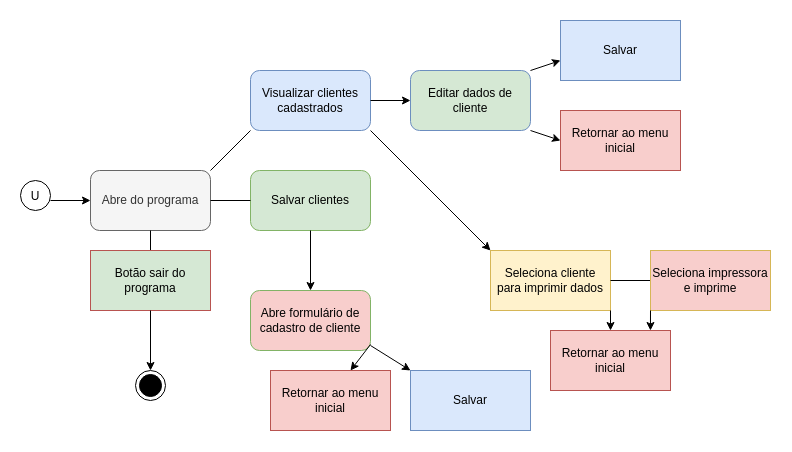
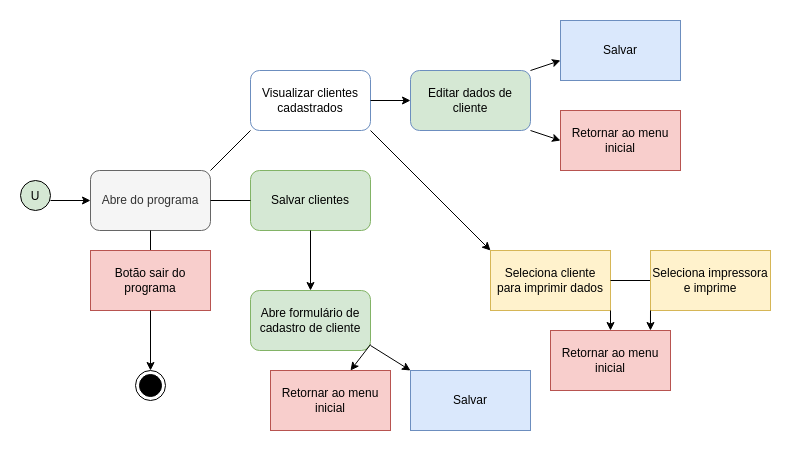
- <mxCell id="7" value="Visualizar clientes cadastrados" style="rounded=1;whiteSpace=wrap;html=1;fillColor=#dae8fc;strokeColor=#6c8ebf;" vertex="1" parent="1"><mxGeometry x="250" y="70" width="120" height="60" as="geometry" /></mxCell>
+ <mxCell id="7" value="Visualizar clientes cadastrados" style="rounded=1;whiteSpace=wrap;html=1;fillColor=#ffffff;strokeColor=#6c8ebf;" vertex="1" parent="1"><mxGeometry x="250" y="70" width="120" height="60" as="geometry" /></mxCell>
- <mxCell id="2" value="U" style="ellipse;fillColor=#ffffff;strokeColor=#000000;" vertex="1" parent="1"><mxGeometry x="20" y="180" width="30" height="30" as="geometry" /></mxCell>
+ <mxCell id="2" value="U" style="ellipse;fillColor=#d5e8d4;strokeColor=#000000;" vertex="1" parent="1"><mxGeometry x="20" y="180" width="30" height="30" as="geometry" /></mxCell>
- <mxCell id="18" value="Botão sair do programa" style="rounded=0;whiteSpace=wrap;html=1;fillColor=#d5e8d4;strokeColor=#b85450;" vertex="1" parent="1"><mxGeometry x="90" y="250" width="120" height="60" as="geometry" /></mxCell>
+ <mxCell id="18" value="Botão sair do programa" style="rounded=0;whiteSpace=wrap;html=1;fillColor=#f8cecc;strokeColor=#b85450;" vertex="1" parent="1"><mxGeometry x="90" y="250" width="120" height="60" as="geometry" /></mxCell>
- <mxCell id="17" value="Seleciona impressora&lt;br&gt;e imprime" style="rounded=0;whiteSpace=wrap;html=1;fillColor=#f8cecc;strokeColor=#d6b656;" vertex="1" parent="1"><mxGeometry x="650" y="250" width="120" height="60" as="geometry" /></mxCell>
+ <mxCell id="17" value="Seleciona impressora&lt;br&gt;e imprime" style="rounded=0;whiteSpace=wrap;html=1;fillColor=#fff2cc;strokeColor=#d6b656;" vertex="1" parent="1"><mxGeometry x="650" y="250" width="120" height="60" as="geometry" /></mxCell>
- <mxCell id="22" value="Abre formulário de&lt;br&gt;cadastro de cliente" style="rounded=1;whiteSpace=wrap;html=1;fillColor=#f8cecc;strokeColor=#82b366;" vertex="1" parent="1"><mxGeometry x="250" y="290" width="120" height="60" as="geometry" /></mxCell>
+ <mxCell id="22" value="Abre formulário de&lt;br&gt;cadastro de cliente" style="rounded=1;whiteSpace=wrap;html=1;fillColor=#d5e8d4;strokeColor=#82b366;" vertex="1" parent="1"><mxGeometry x="250" y="290" width="120" height="60" as="geometry" /></mxCell>
